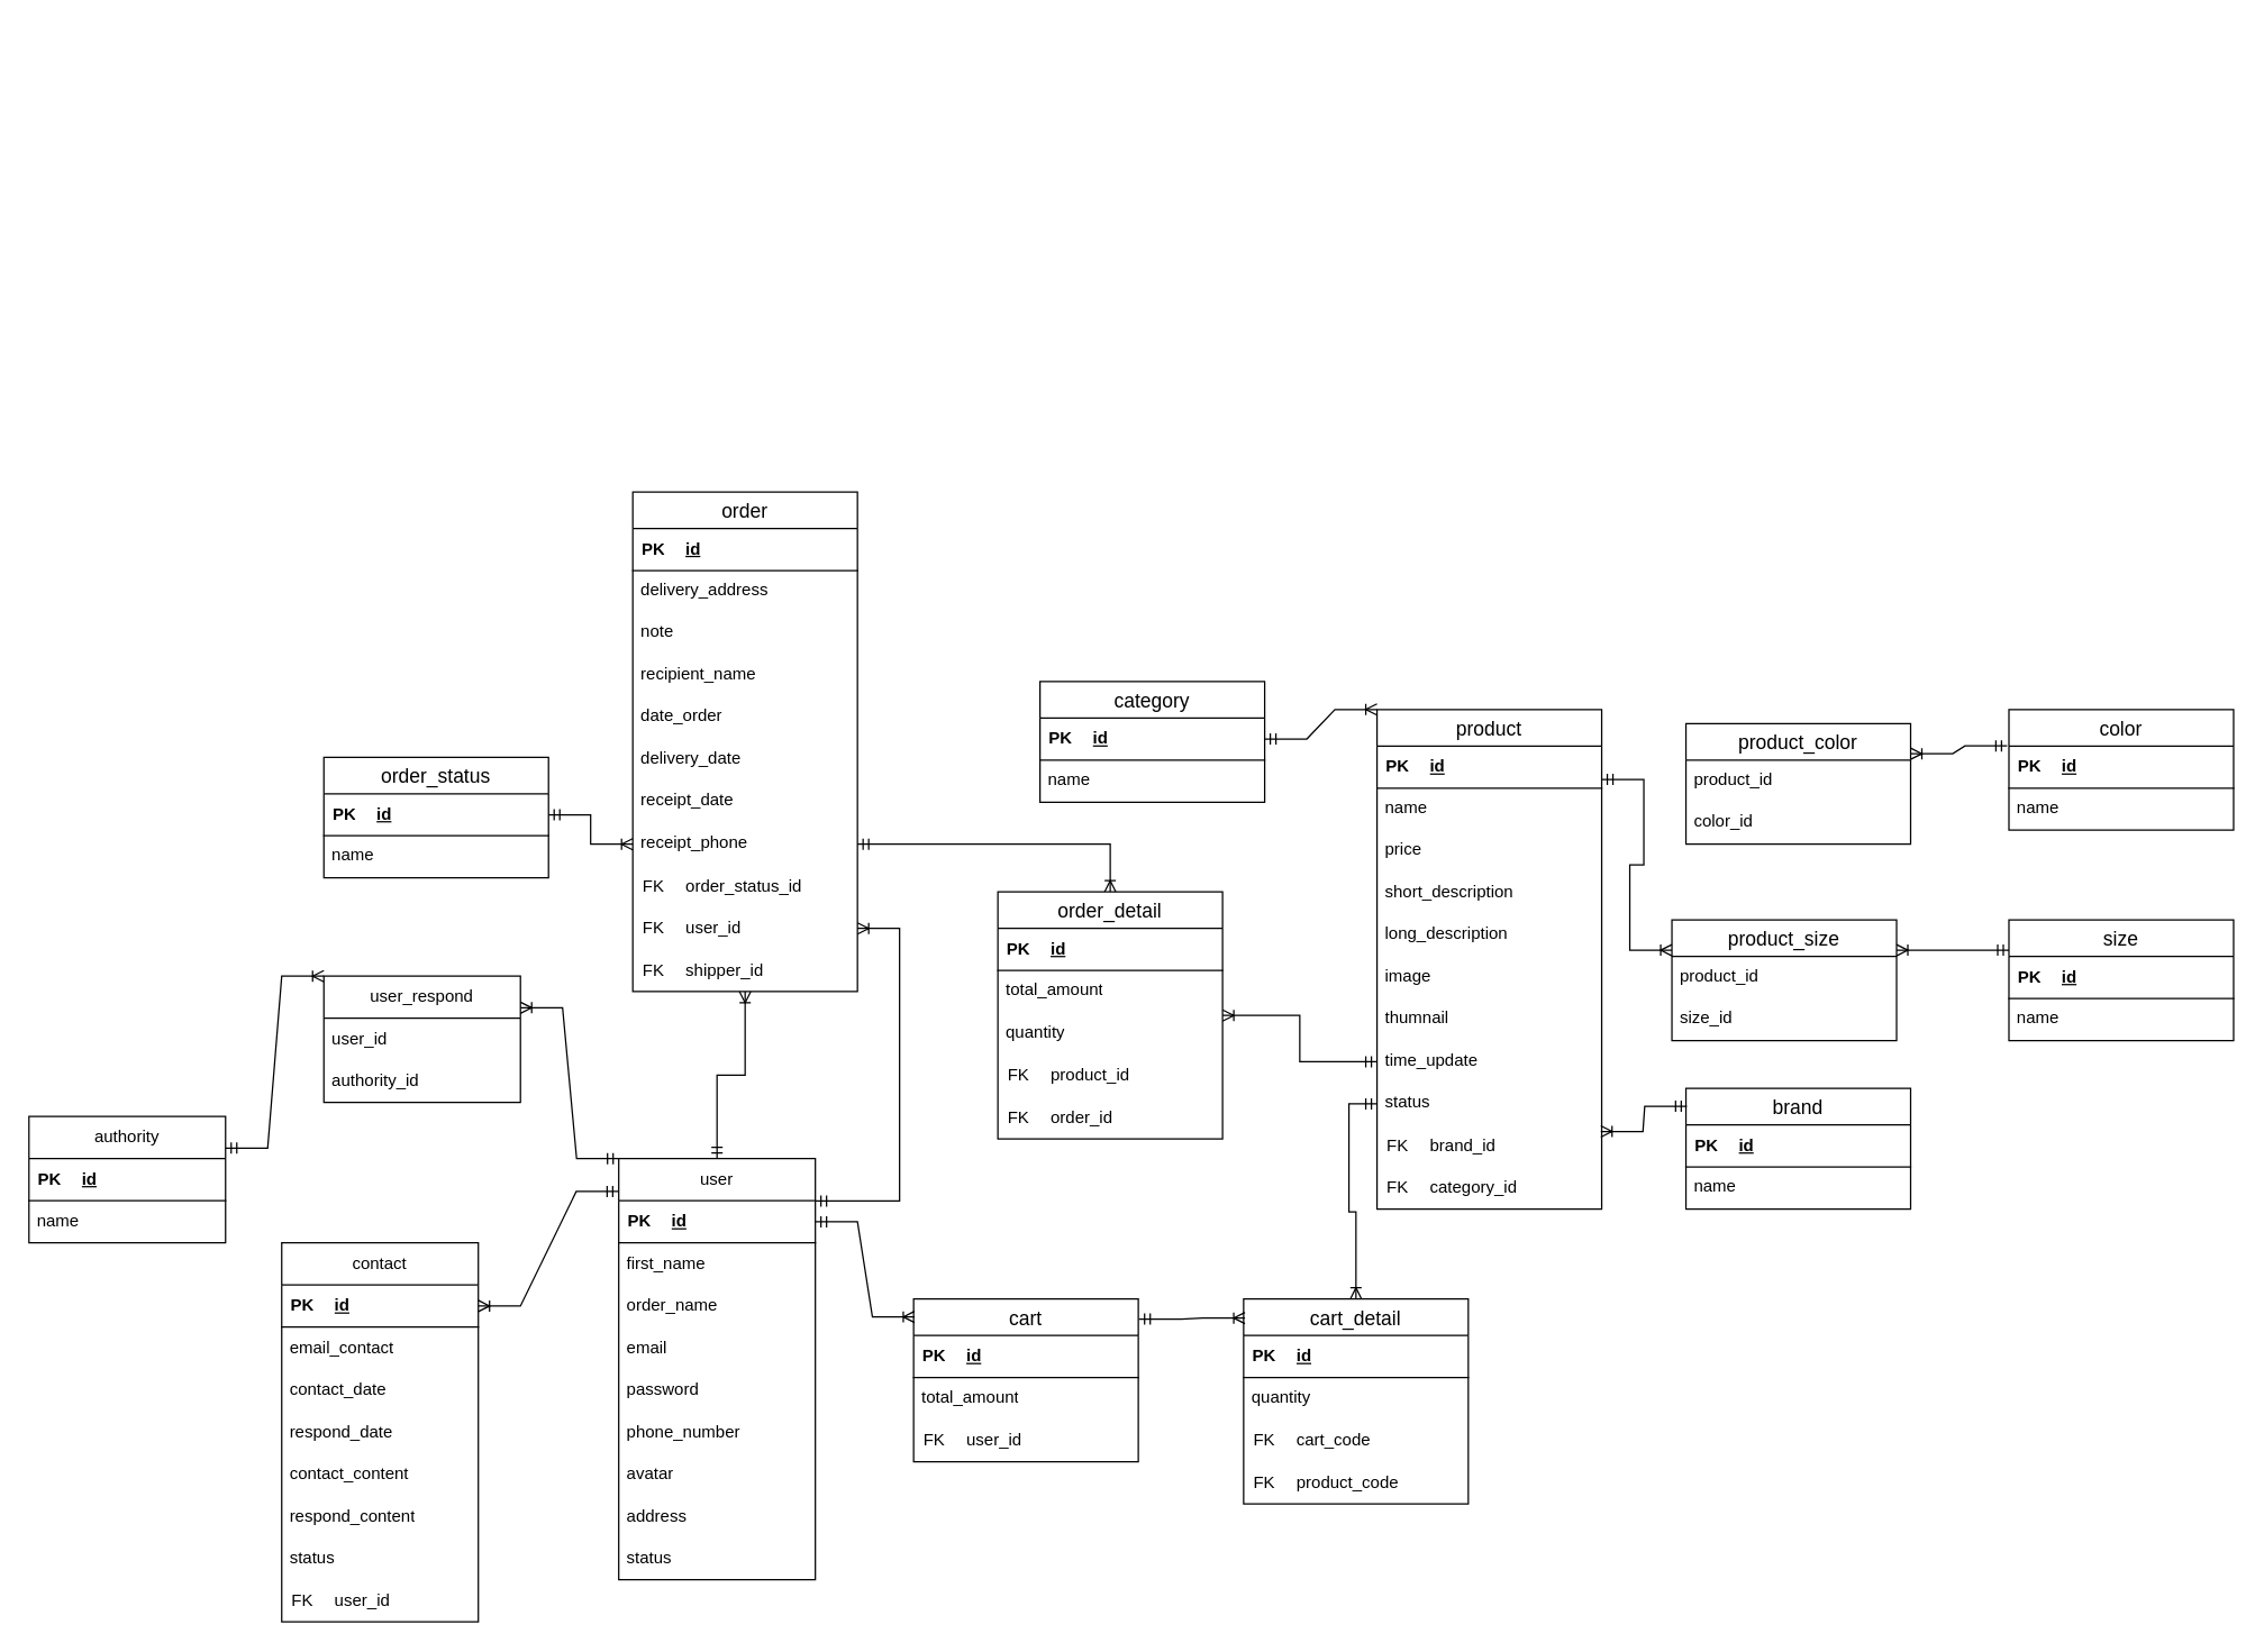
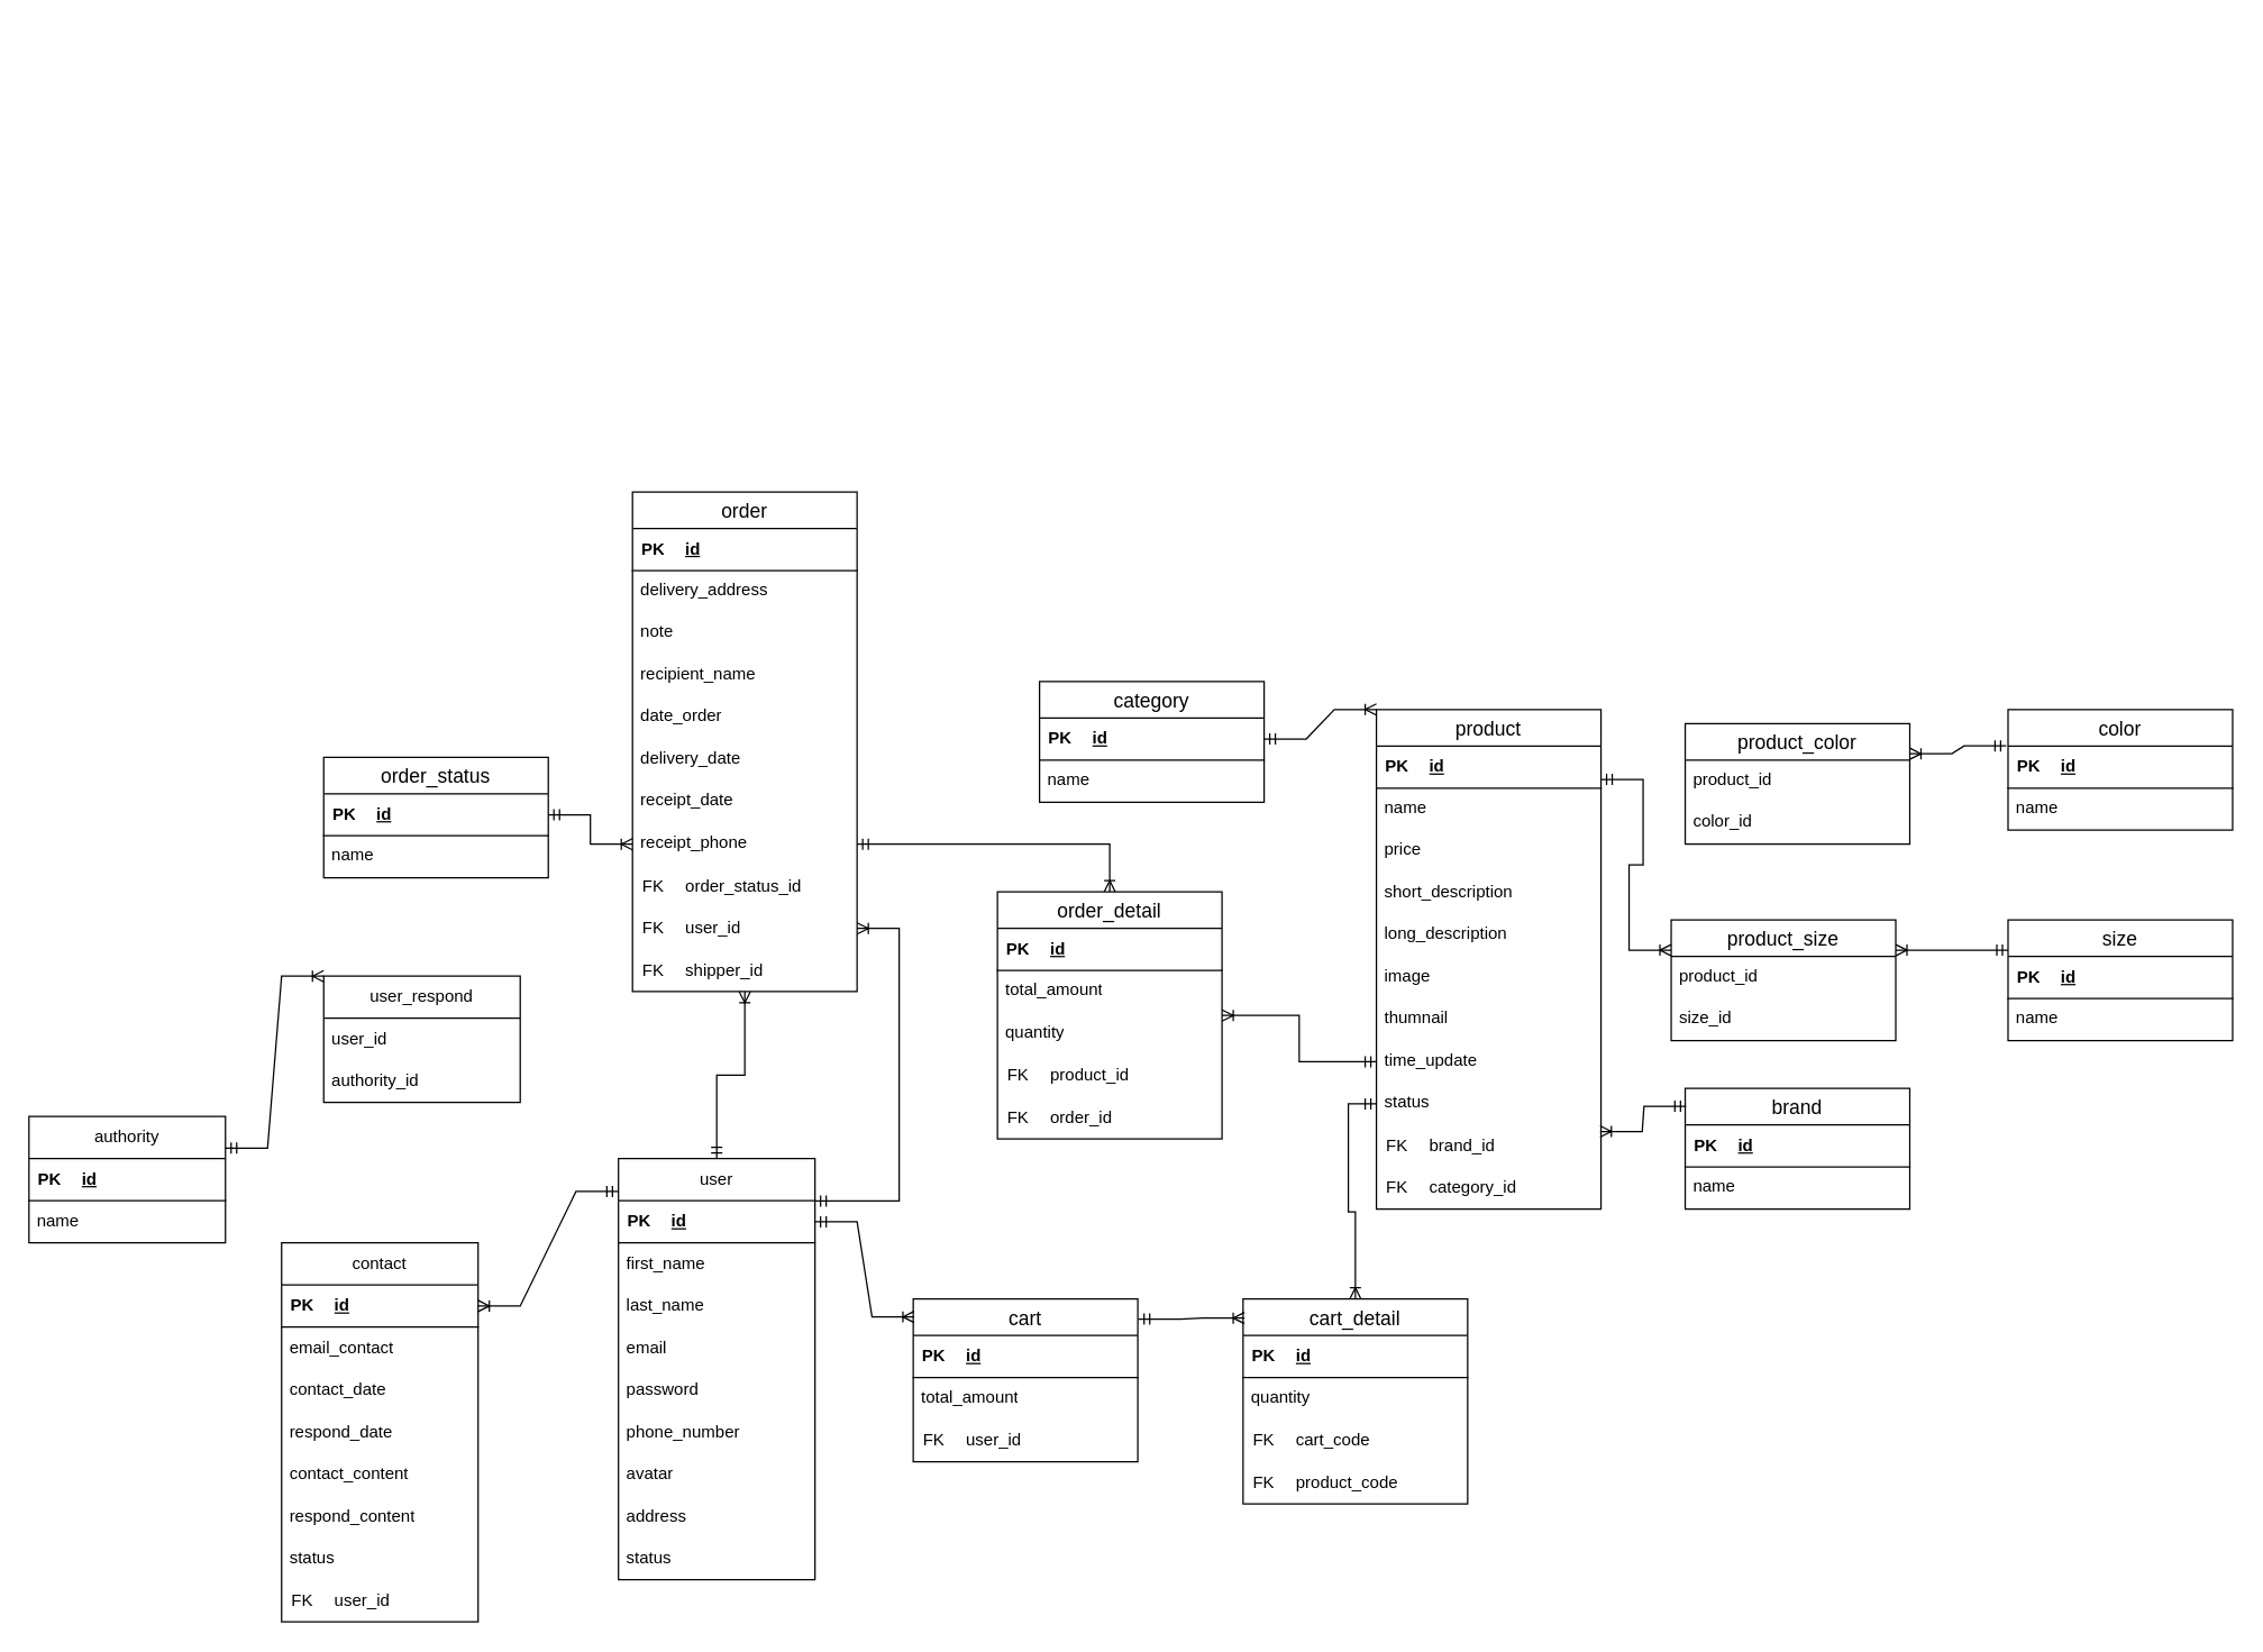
- <mxCell id="24" value="" style="edgeStyle=entityRelationEdgeStyle;fontSize=12;html=1;endArrow=ERoneToMany;rounded=0;entryX=1;entryY=0.25;entryDx=0;entryDy=0;exitX=0;exitY=0;exitDx=0;exitDy=0;startArrow=ERmandOne;startFill=0;" parent="1" source="2" target="21" edge="1"><mxGeometry width="100" height="100" relative="1" as="geometry"><mxPoint x="900" y="825" as="sourcePoint" /><mxPoint x="980" y="705" as="targetPoint" /><Array as="points"><mxPoint x="1020" y="705" /><mxPoint x="1050" y="705" /></Array></mxGeometry></mxCell>
- <mxCell id="8" value="order_name" style="text;strokeColor=none;fillColor=none;align=left;verticalAlign=middle;spacingLeft=4;spacingRight=4;overflow=hidden;points=[[0,0.5],[1,0.5]];portConstraint=eastwest;rotatable=0;whiteSpace=wrap;html=1;" parent="2" vertex="1"><mxGeometry y="90" width="140" height="30" as="geometry" /></mxCell>
+ <mxCell id="8" value="last_name" style="text;strokeColor=none;fillColor=none;align=left;verticalAlign=middle;spacingLeft=4;spacingRight=4;overflow=hidden;points=[[0,0.5],[1,0.5]];portConstraint=eastwest;rotatable=0;whiteSpace=wrap;html=1;" parent="2" vertex="1"><mxGeometry y="90" width="140" height="30" as="geometry" /></mxCell>
